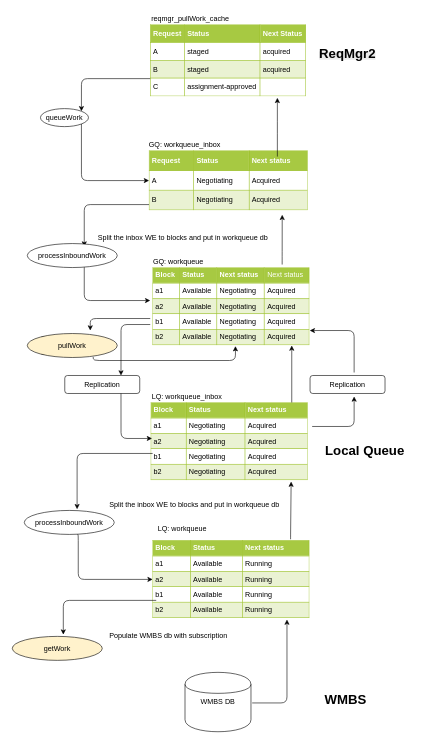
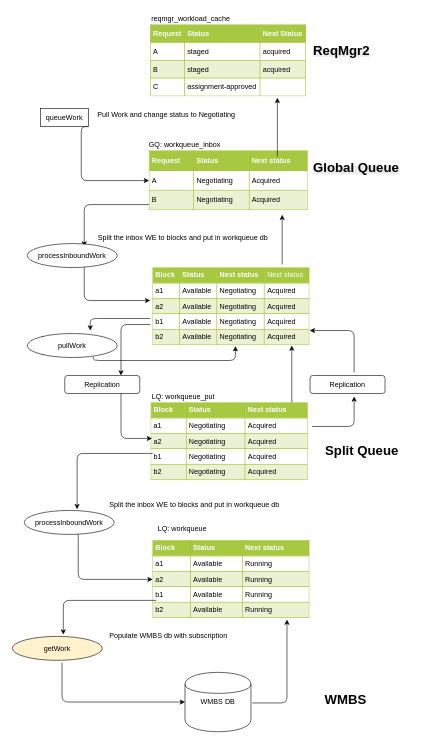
- <mxCell id="4" value="reqmgr_pullWork_cache" style="text;html=1;resizable=0;autosize=1;align=left;verticalAlign=top;spacingTop=-4;points=[];" parent="1" vertex="1"><mxGeometry x="250" y="20" width="150" height="20" as="geometry" /></mxCell>
+ <mxCell id="4" value="reqmgr_workload_cache" style="text;html=1;resizable=0;autosize=1;align=left;verticalAlign=top;spacingTop=-4;points=[];" parent="1" vertex="1"><mxGeometry x="250" y="20" width="150" height="20" as="geometry" /></mxCell>
- <mxCell id="46" value="&lt;b style=&quot;color: rgb(0 , 0 , 0) ; font-family: &amp;quot;helvetica&amp;quot; ; font-size: 12px ; font-style: normal ; font-variant: normal ; letter-spacing: normal ; line-height: 14.4px ; text-align: left ; text-indent: 0px ; text-transform: none ; white-space: nowrap ; word-spacing: 0px ; background-color: rgb(235 , 235 , 235)&quot;&gt;&lt;font style=&quot;font-size: 22px&quot;&gt;ReqMgr2&lt;/font&gt;&lt;/b&gt;" style="text;html=1;" parent="1" vertex="1"><mxGeometry x="530" y="75" width="170" height="30" as="geometry" /></mxCell>
+ <mxCell id="46" value="&lt;b style=&quot;color: rgb(0 , 0 , 0) ; font-family: &amp;quot;helvetica&amp;quot; ; font-size: 12px ; font-style: normal ; font-variant: normal ; letter-spacing: normal ; line-height: 14.4px ; text-align: left ; text-indent: 0px ; text-transform: none ; white-space: nowrap ; word-spacing: 0px ; background-color: rgb(235 , 235 , 235)&quot;&gt;&lt;font style=&quot;font-size: 22px&quot;&gt;ReqMgr2&lt;/font&gt;&lt;/b&gt;" style="text;html=1;" parent="1" vertex="1"><mxGeometry x="520" y="70" width="170" height="30" as="geometry" /></mxCell>
- <mxCell id="8" value="" style="edgeStyle=segmentEdgeStyle;endArrow=classic;html=1;exitX=1;exitY=0.25;entryX=1;entryY=0;" parent="1" source="2" target="5" edge="1"><mxGeometry width="50" height="50" relative="1" as="geometry"><mxPoint x="-30" y="10" as="sourcePoint" /><mxPoint x="150" y="170" as="targetPoint" /><Array as="points"><mxPoint x="135" y="130" /></Array></mxGeometry></mxCell>
+ <mxCell id="11" value="Pull Work and change status to Negotiating" style="text;html=1;resizable=0;autosize=1;align=left;verticalAlign=top;spacingTop=-4;points=[];" parent="1" vertex="1"><mxGeometry x="160" y="180" width="250" height="20" as="geometry" /></mxCell>
- <mxCell id="5" value="queueWork" style="ellipse" parent="1" vertex="1"><mxGeometry x="67" y="180" width="80" height="30" as="geometry" /></mxCell>
+ <mxCell id="5" value="queueWork" style="rounded=0;" parent="1" vertex="1"><mxGeometry x="67" y="180" width="80" height="30" as="geometry" /></mxCell>
+ <mxCell id="44" value="&lt;meta http-equiv=&quot;Content-Type&quot; content=&quot;text/html;charset=UTF-8&quot;&gt;&lt;b style=&quot;color: rgb(0, 0, 0); font-family: Helvetica; font-size: 12px; font-style: normal; font-variant: normal; letter-spacing: normal; line-height: 14.4px; orphans: auto; text-align: left; text-indent: 0px; text-transform: none; white-space: nowrap; widows: 1; word-spacing: 0px; -webkit-text-stroke-width: 0px; background-color: rgb(235, 235, 235);&quot;&gt;&lt;font style=&quot;font-size: 22px;&quot;&gt;Global Queue&lt;/font&gt;&lt;/b&gt;" style="text;html=1;" parent="1" vertex="1"><mxGeometry x="520" y="266" width="170" height="30" as="geometry" /></mxCell>
- <mxCell id="47" value="GQ: workqueue" style="text;html=1;resizable=0;points=[];autosize=1;align=left;verticalAlign=top;spacingTop=-4;" vertex="1" parent="1"><mxGeometry x="253" y="425" width="110" height="20" as="geometry" /></mxCell>
- <mxCell id="16" value="pullWork" style="ellipse;fillColor=#fff2cc;" parent="1" vertex="1"><mxGeometry x="45" y="555" width="150" height="40" as="geometry" /></mxCell>
+ <mxCell id="16" value="pullWork" style="ellipse" parent="1" vertex="1"><mxGeometry x="45" y="555" width="150" height="40" as="geometry" /></mxCell>
- <mxCell id="21" value="LQ: workqueue_inbox&lt;div&gt;&lt;br&gt;&lt;/div&gt;" style="text;html=1;resizable=0;points=[];autosize=1;align=left;verticalAlign=top;spacingTop=-4;" parent="1" vertex="1"><mxGeometry x="251" y="650" width="130" height="30" as="geometry" /></mxCell>
+ <mxCell id="21" value="LQ: workqueue_put&lt;div&gt;&lt;br&gt;&lt;/div&gt;" style="text;html=1;resizable=0;points=[];autosize=1;align=left;verticalAlign=top;spacingTop=-4;" parent="1" vertex="1"><mxGeometry x="251" y="650" width="130" height="30" as="geometry" /></mxCell>
- <mxCell id="43" value="&lt;b&gt;&lt;font style=&quot;font-size: 22px&quot;&gt;Local Queue&lt;/font&gt;&lt;/b&gt;" style="text;html=1;resizable=0;points=[];autosize=1;align=left;verticalAlign=top;spacingTop=-4;fontStyle=1" parent="1" vertex="1"><mxGeometry x="540" y="735" width="150" height="20" as="geometry" /></mxCell>
+ <mxCell id="43" value="&lt;b&gt;&lt;font style=&quot;font-size: 22px&quot;&gt;Split Queue&lt;/font&gt;&lt;/b&gt;" style="text;html=1;resizable=0;points=[];autosize=1;align=left;verticalAlign=top;spacingTop=-4;fontStyle=1" parent="1" vertex="1"><mxGeometry x="540" y="735" width="150" height="20" as="geometry" /></mxCell>
- <mxCell id="32" value="" style="edgeStyle=elbowEdgeStyle;elbow=vertical;endArrow=classic;html=1;exitX=0.878;exitY=-0.015;exitPerimeter=0;entryX=0.893;entryY=1.015;entryDx=0;entryDy=0;entryPerimeter=0;exitDx=0;exitDy=0;" parent="1" edge="1" target="20" source="27"><mxGeometry x="405" y="883" width="50" height="50" as="geometry"><mxPoint x="366" y="920" as="sourcePoint" /><mxPoint x="462" y="820" as="targetPoint" /><Array as="points"><mxPoint x="436" y="891" /></Array></mxGeometry></mxCell>
+ <mxCell id="41" value="" style="edgeStyle=segmentEdgeStyle;endArrow=classic;html=1;exitX=0.553;exitY=1.1;exitPerimeter=0;exitDx=0;exitDy=0;entryX=0;entryY=0.5;entryDx=0;entryDy=0;" parent="1" edge="1" target="40" source="37"><mxGeometry x="180" y="1162" width="50" height="50" as="geometry"><mxPoint x="120" y="1150" as="sourcePoint" /><mxPoint x="270" y="1262" as="targetPoint" /><Array as="points"><mxPoint x="103" y="1170" /></Array></mxGeometry></mxCell>
